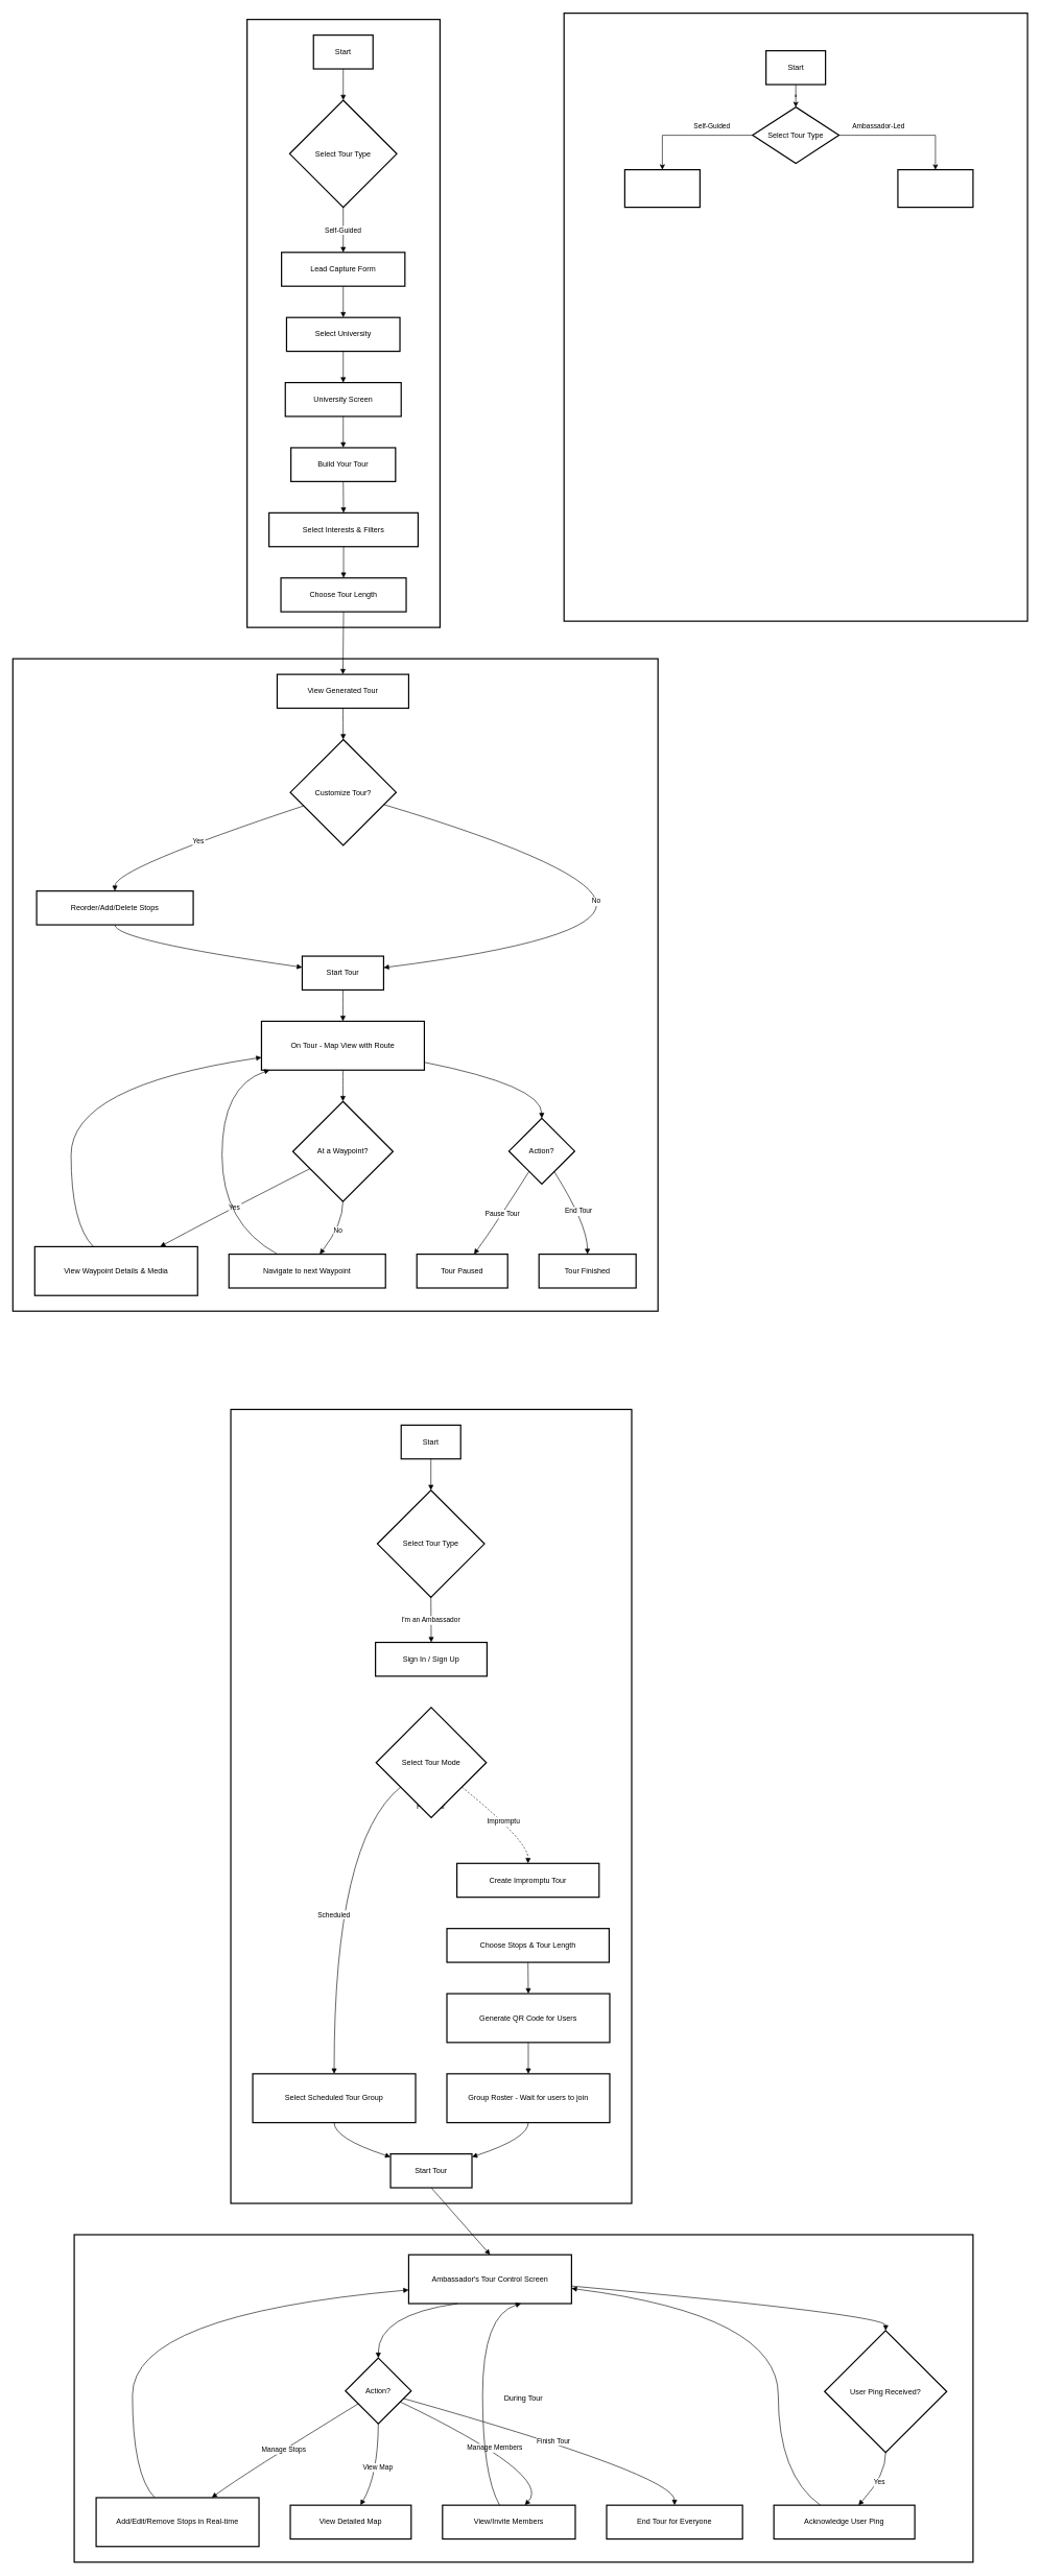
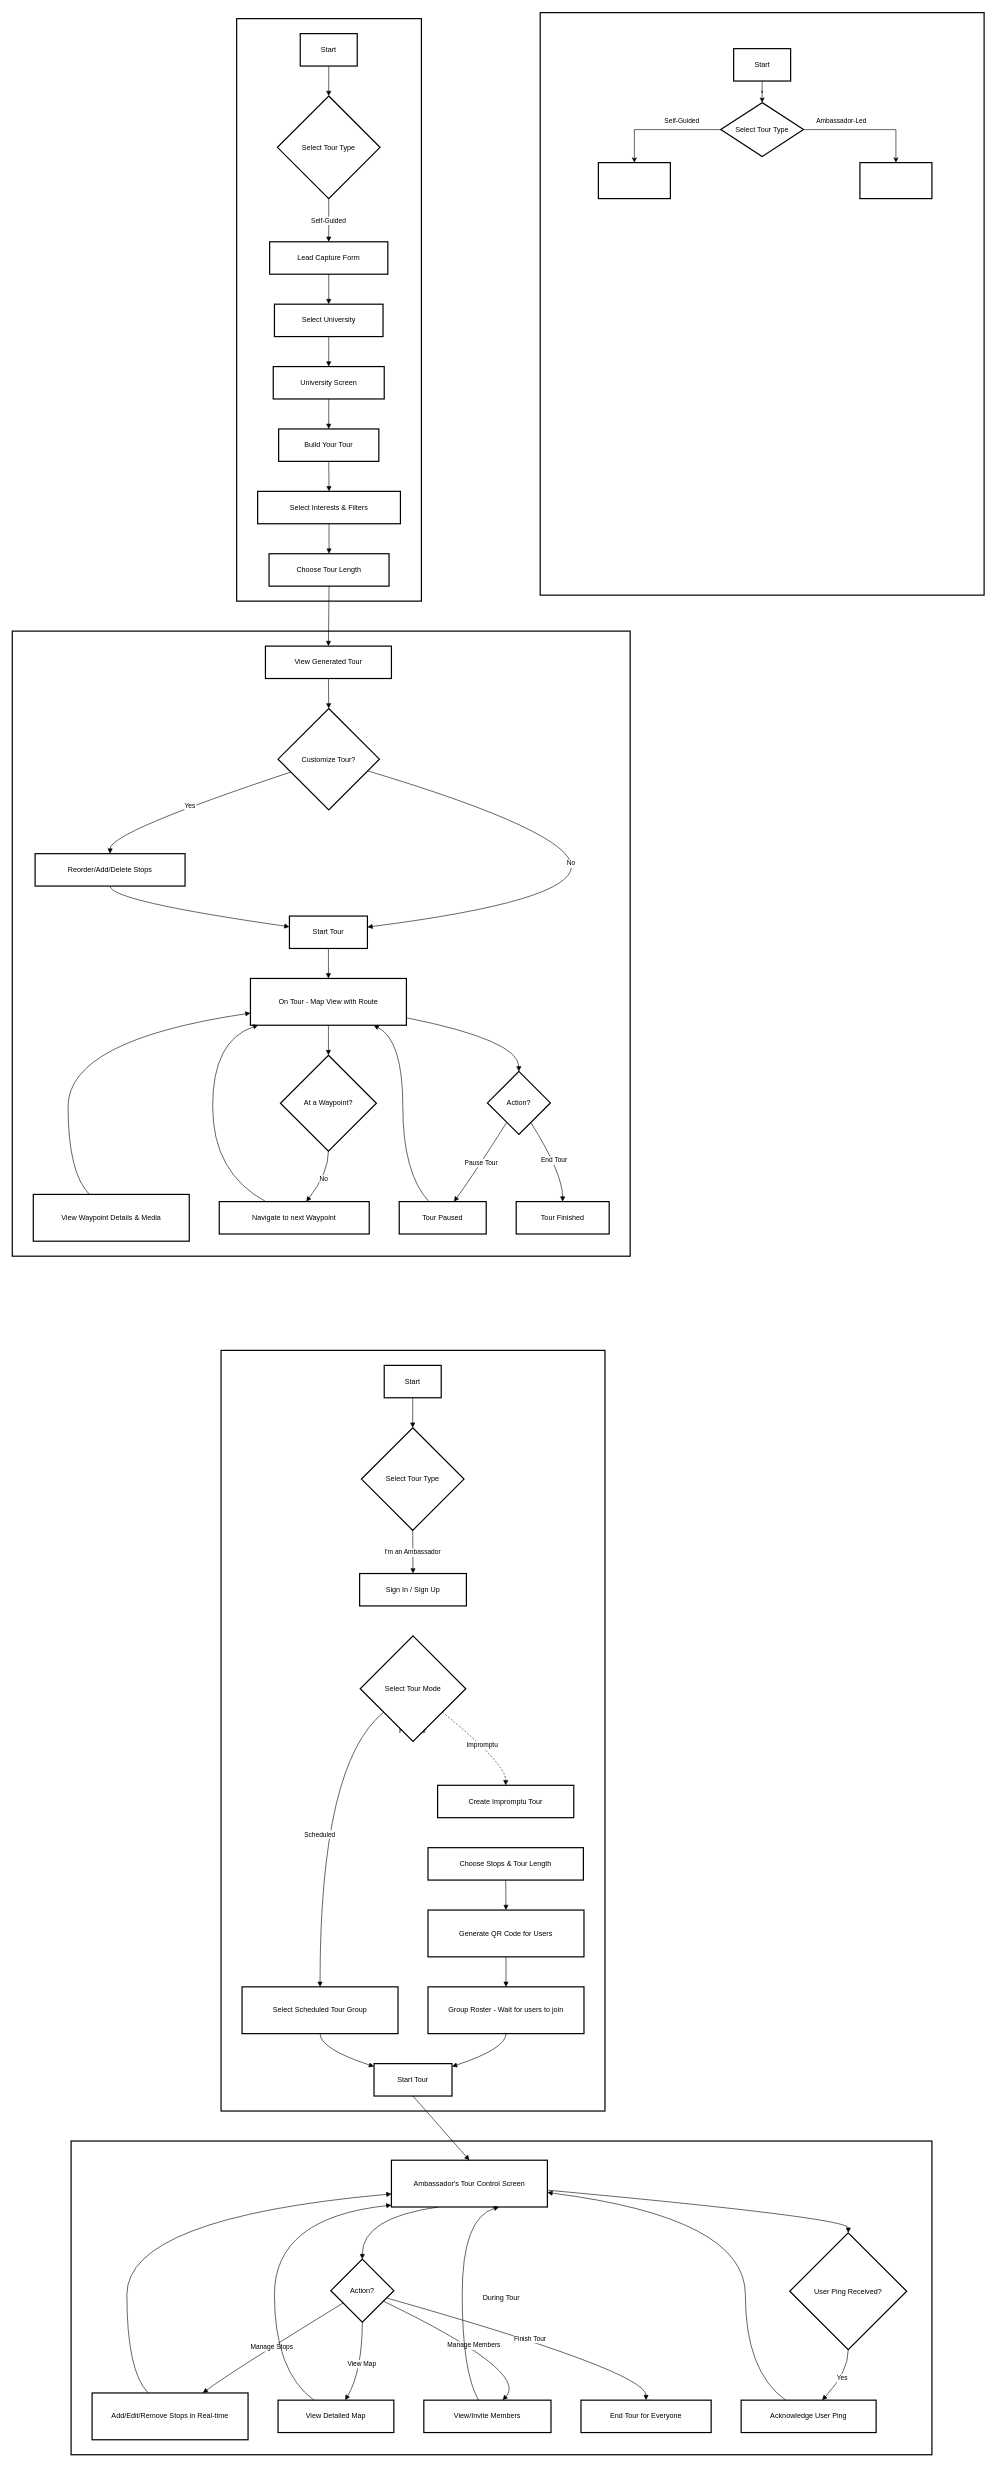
+ <mxCell id="43" value="" style="curved=1;startArrow=none;endArrow=block;exitX=0.34;exitY=0;entryX=0.79;entryY=1;rounded=0;" edge="1" parent="1" source="21" target="16"><mxGeometry relative="1" as="geometry"><Array as="points"><mxPoint x="671" y="1954" /><mxPoint x="671" y="1733" /></Array></mxGeometry></mxCell>
- <mxCell id="37" value="Yes" style="curved=1;startArrow=none;endArrow=block;exitX=0;exitY=0.76;entryX=0.77;entryY=0;rounded=0;" edge="1" parent="1" source="17" target="18"><mxGeometry relative="1" as="geometry"><Array as="points"><mxPoint x="321" y="1954" /></Array></mxGeometry></mxCell>
+ <mxCell id="88" value="" style="curved=1;startArrow=none;endArrow=block;exitX=0.31;exitY=0;entryX=0;entryY=0.96;rounded=0;" edge="1" parent="1" source="70" target="67"><mxGeometry relative="1" as="geometry"><Array as="points"><mxPoint x="457" y="3952" /><mxPoint x="457" y="3696" /></Array></mxGeometry></mxCell>
